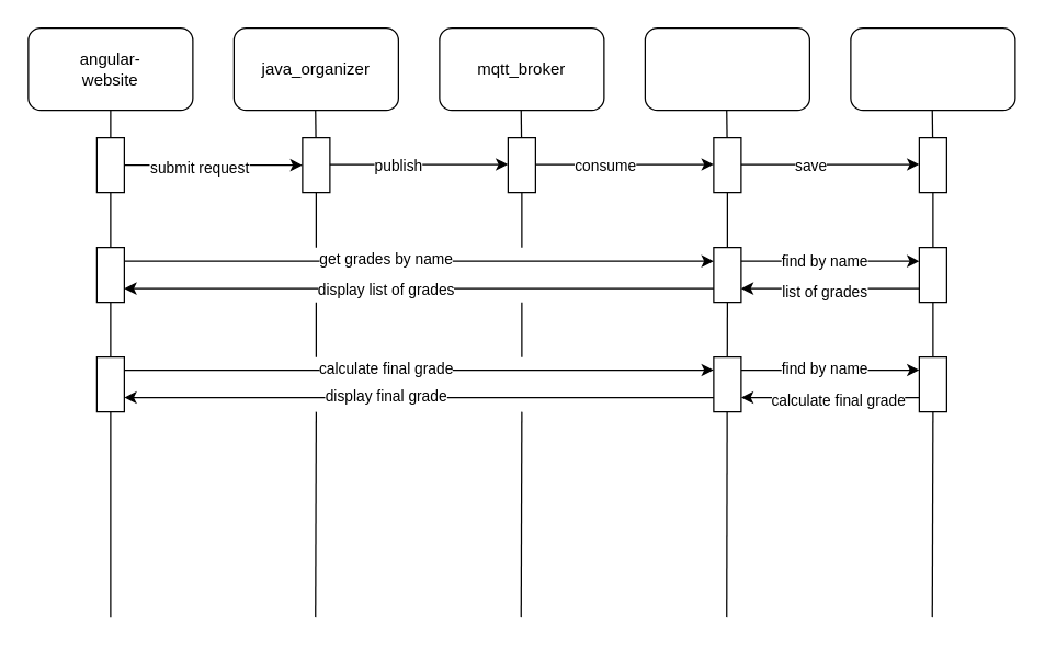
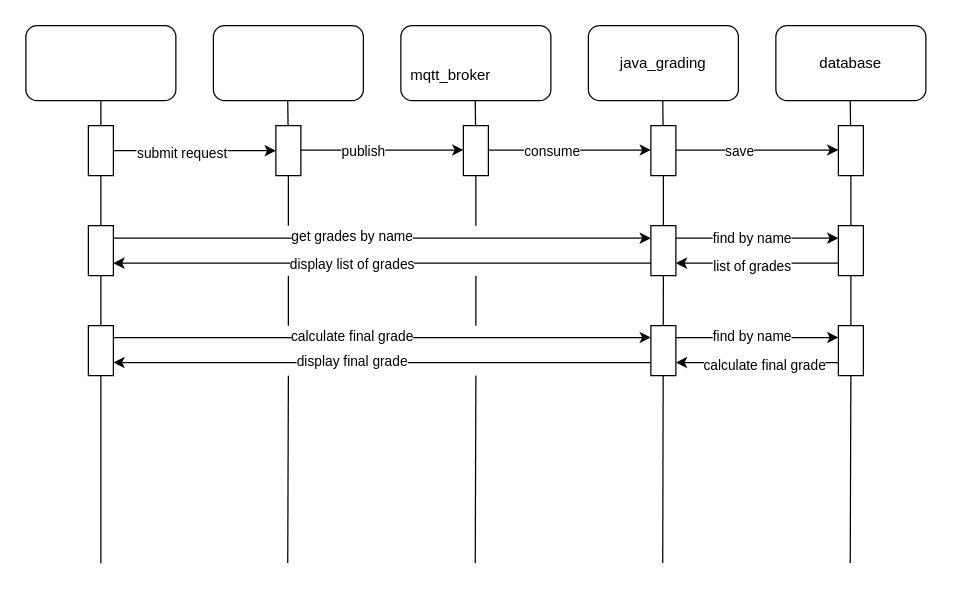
- <mxCell id="7" value="angular-website" style="text;html=1;strokeColor=none;fillColor=none;align=center;verticalAlign=middle;whiteSpace=wrap;rounded=0;" vertex="1" parent="1"><mxGeometry x="50" y="35" width="60" height="30" as="geometry" /></mxCell>
- <mxCell id="8" value="java_organizer" style="text;html=1;strokeColor=none;fillColor=none;align=center;verticalAlign=middle;whiteSpace=wrap;rounded=0;" vertex="1" parent="1"><mxGeometry x="200" y="35" width="60" height="30" as="geometry" /></mxCell>
- <mxCell id="9" value="mqtt_broker" style="text;html=1;strokeColor=none;fillColor=none;align=center;verticalAlign=middle;whiteSpace=wrap;rounded=0;" vertex="1" parent="1"><mxGeometry x="350" y="35" width="60" height="30" as="geometry" /></mxCell>
+ <mxCell id="9" value="mqtt_broker" style="text;html=1;strokeColor=none;fillColor=none;align=center;verticalAlign=middle;whiteSpace=wrap;rounded=0;" vertex="1" parent="1"><mxGeometry x="330" y="45" width="60" height="30" as="geometry" /></mxCell>
+ <mxCell id="10" value="java_grading" style="text;html=1;strokeColor=none;fillColor=none;align=center;verticalAlign=middle;whiteSpace=wrap;rounded=0;" vertex="1" parent="1"><mxGeometry x="500" y="35" width="60" height="30" as="geometry" /></mxCell>
+ <mxCell id="11" value="database" style="text;html=1;strokeColor=none;fillColor=none;align=center;verticalAlign=middle;whiteSpace=wrap;rounded=0;" vertex="1" parent="1"><mxGeometry x="650" y="35" width="60" height="30" as="geometry" /></mxCell>
